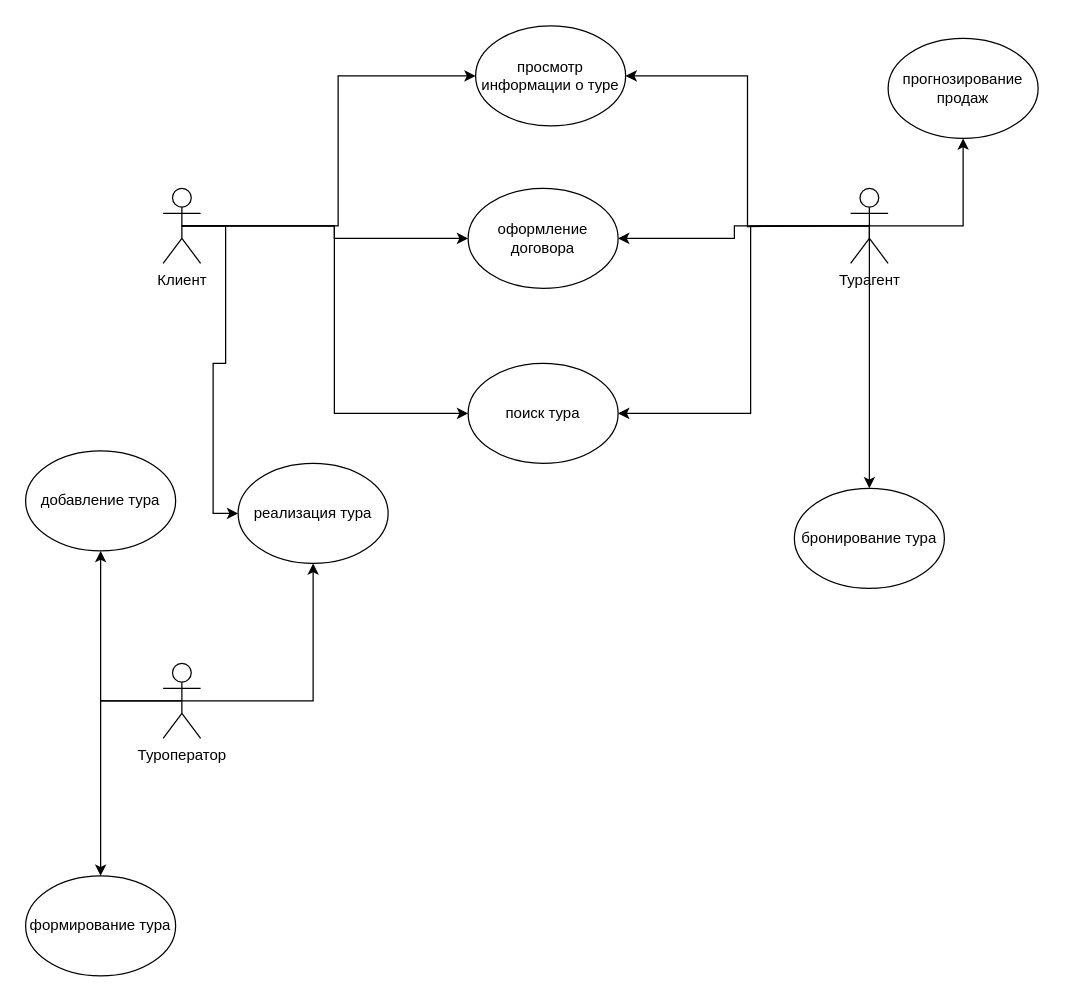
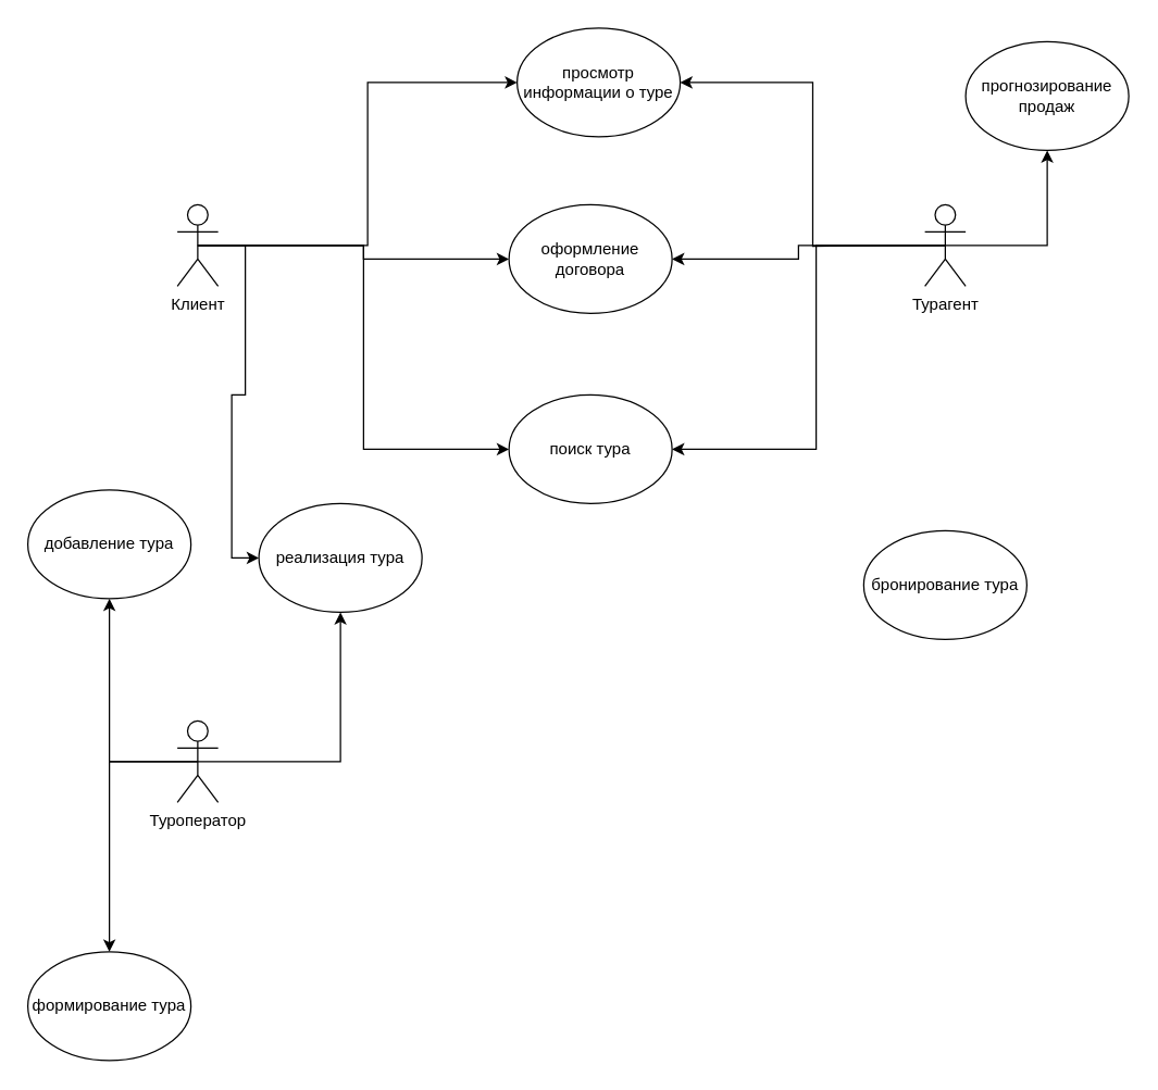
- <mxCell id="15" style="edgeStyle=orthogonalEdgeStyle;rounded=0;orthogonalLoop=1;jettySize=auto;html=1;exitX=0.5;exitY=0.5;exitDx=0;exitDy=0;exitPerimeter=0;" edge="1" parent="1" source="16" target="24"><mxGeometry relative="1" as="geometry" /></mxCell>
